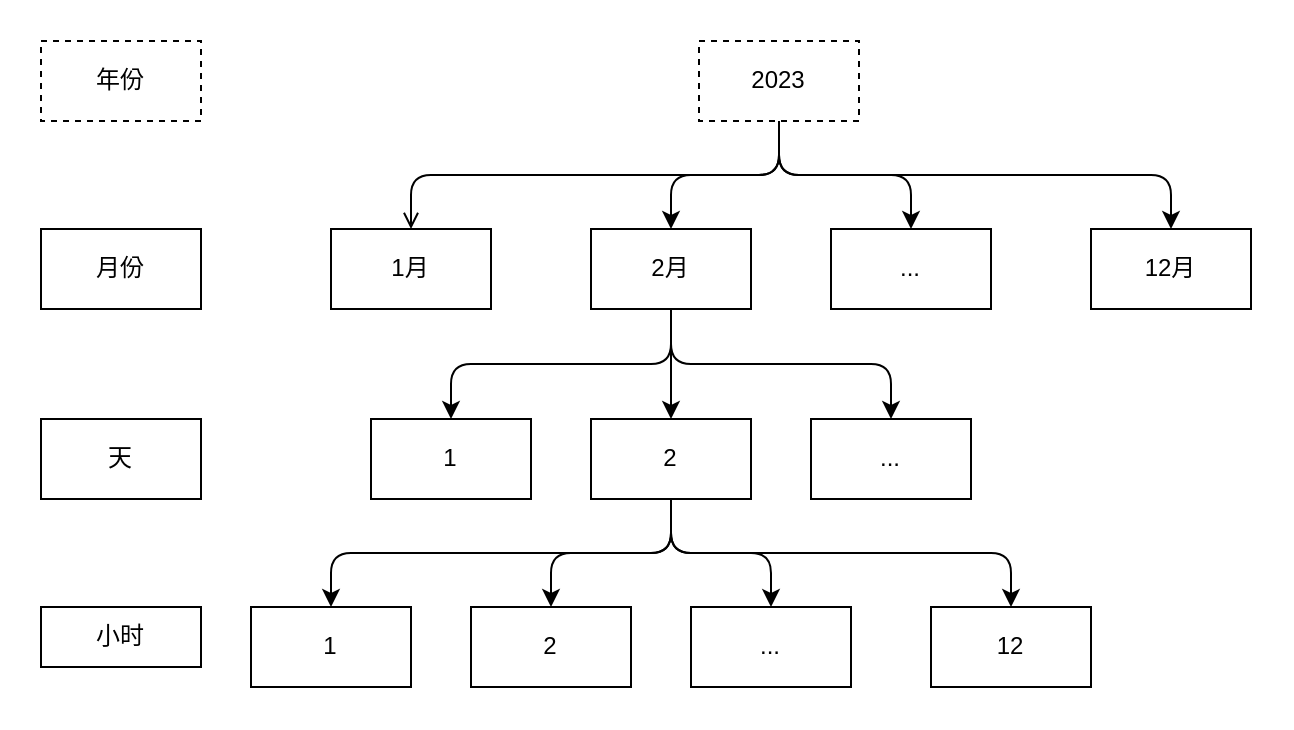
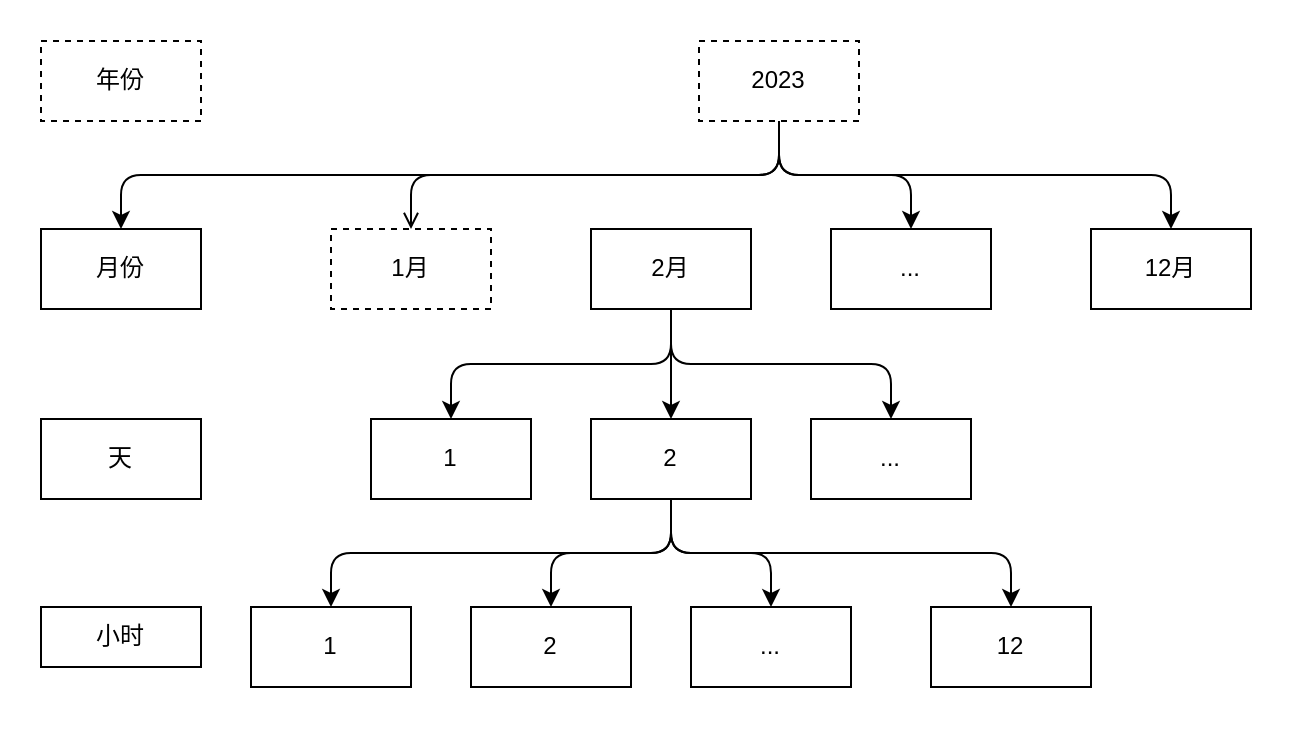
- <mxCell id="4" style="edgeStyle=orthogonalEdgeStyle;rounded=1;orthogonalLoop=1;jettySize=auto;html=1;exitX=0.5;exitY=1;exitDx=0;exitDy=0;entryX=0.5;entryY=0;entryDx=0;entryDy=0;curved=0;" edge="1" parent="1" source="7" target="11"><mxGeometry relative="1" as="geometry" /></mxCell>
+ <mxCell id="4" style="edgeStyle=orthogonalEdgeStyle;rounded=1;orthogonalLoop=1;jettySize=auto;html=1;exitX=0.5;exitY=1;exitDx=0;exitDy=0;curved=0;" edge="1" parent="1" source="7" target="26"><mxGeometry relative="1" as="geometry" /></mxCell>
- <mxCell id="2" value="1月" style="rounded=0;whiteSpace=wrap;html=1;" vertex="1" parent="1"><mxGeometry x="165" y="114" width="80" height="40" as="geometry" /></mxCell>
+ <mxCell id="2" value="1月" style="rounded=0;whiteSpace=wrap;html=1;dashed=1;" vertex="1" parent="1"><mxGeometry x="165" y="114" width="80" height="40" as="geometry" /></mxCell>
